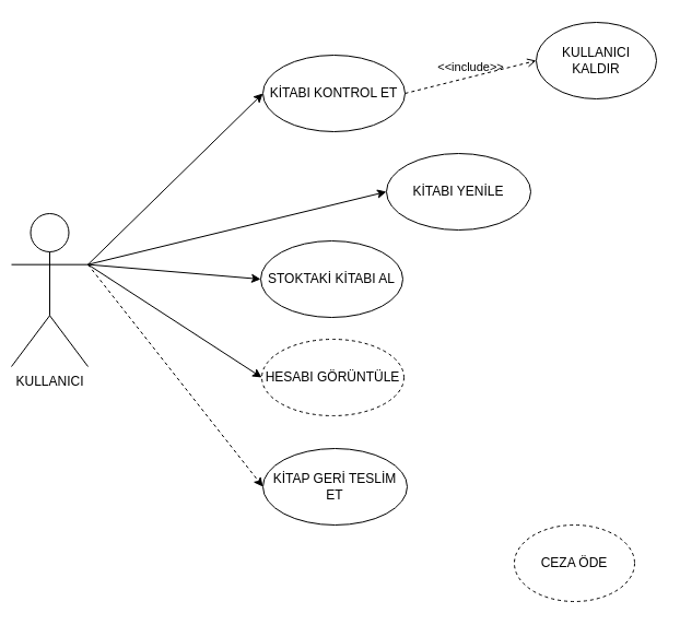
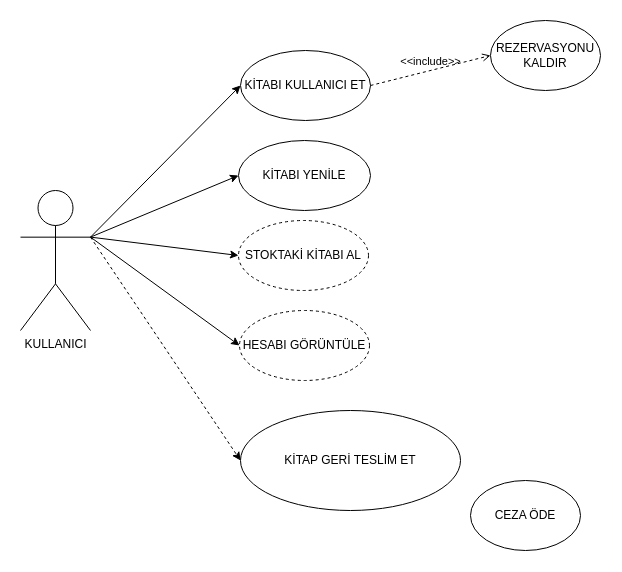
- <mxCell id="5" value="&lt;font style=&quot;vertical-align: inherit&quot;&gt;&lt;font style=&quot;vertical-align: inherit&quot;&gt;KULLANICI KALDIR&lt;/font&gt;&lt;/font&gt;" style="ellipse;whiteSpace=wrap;html=1;" vertex="1" parent="1"><mxGeometry x="490" y="20" width="110" height="70" as="geometry" /></mxCell>
+ <mxCell id="5" value="&lt;font style=&quot;vertical-align: inherit&quot;&gt;&lt;font style=&quot;vertical-align: inherit&quot;&gt;REZERVASYONU KALDIR&lt;/font&gt;&lt;/font&gt;" style="ellipse;whiteSpace=wrap;html=1;" vertex="1" parent="1"><mxGeometry x="490" y="20" width="110" height="70" as="geometry" /></mxCell>
- <mxCell id="3" value="&lt;font style=&quot;vertical-align: inherit&quot;&gt;&lt;font style=&quot;vertical-align: inherit&quot;&gt;&lt;font style=&quot;vertical-align: inherit&quot;&gt;&lt;font style=&quot;vertical-align: inherit&quot;&gt;KİTABI KONTROL ET&lt;/font&gt;&lt;/font&gt;&lt;/font&gt;&lt;/font&gt;" style="ellipse;whiteSpace=wrap;html=1;" vertex="1" parent="1"><mxGeometry x="240" y="50" width="130" height="70" as="geometry" /></mxCell>
+ <mxCell id="3" value="&lt;font style=&quot;vertical-align: inherit&quot;&gt;&lt;font style=&quot;vertical-align: inherit&quot;&gt;&lt;font style=&quot;vertical-align: inherit&quot;&gt;&lt;font style=&quot;vertical-align: inherit&quot;&gt;KİTABI KULLANICI ET&lt;/font&gt;&lt;/font&gt;&lt;/font&gt;&lt;/font&gt;" style="ellipse;whiteSpace=wrap;html=1;" vertex="1" parent="1"><mxGeometry x="240" y="50" width="130" height="70" as="geometry" /></mxCell>
- <mxCell id="4" value="&lt;font style=&quot;vertical-align: inherit&quot;&gt;&lt;font style=&quot;vertical-align: inherit&quot;&gt;KİTABI YENİLE&lt;/font&gt;&lt;/font&gt;" style="ellipse;whiteSpace=wrap;html=1;" vertex="1" parent="1"><mxGeometry x="353" y="140" width="132" height="70" as="geometry" /></mxCell>
+ <mxCell id="4" value="&lt;font style=&quot;vertical-align: inherit&quot;&gt;&lt;font style=&quot;vertical-align: inherit&quot;&gt;KİTABI YENİLE&lt;/font&gt;&lt;/font&gt;" style="ellipse;whiteSpace=wrap;html=1;" vertex="1" parent="1"><mxGeometry x="238" y="140" width="132" height="70" as="geometry" /></mxCell>
- <mxCell id="8" value="&lt;font style=&quot;vertical-align: inherit&quot;&gt;&lt;font style=&quot;vertical-align: inherit&quot;&gt;&lt;font style=&quot;vertical-align: inherit&quot;&gt;&lt;font style=&quot;vertical-align: inherit&quot;&gt;STOKTAKİ KİTABI AL&lt;/font&gt;&lt;/font&gt;&lt;/font&gt;&lt;/font&gt;" style="ellipse;whiteSpace=wrap;html=1;" vertex="1" parent="1"><mxGeometry x="238" y="220" width="130" height="70" as="geometry" /></mxCell>
+ <mxCell id="8" value="&lt;font style=&quot;vertical-align: inherit&quot;&gt;&lt;font style=&quot;vertical-align: inherit&quot;&gt;&lt;font style=&quot;vertical-align: inherit&quot;&gt;&lt;font style=&quot;vertical-align: inherit&quot;&gt;STOKTAKİ KİTABI AL&lt;/font&gt;&lt;/font&gt;&lt;/font&gt;&lt;/font&gt;" style="ellipse;whiteSpace=wrap;html=1;dashed=1;" vertex="1" parent="1"><mxGeometry x="238" y="220" width="130" height="70" as="geometry" /></mxCell>
- <mxCell id="2" value="&lt;font style=&quot;vertical-align: inherit&quot;&gt;&lt;font style=&quot;vertical-align: inherit&quot;&gt;KULLANICI&lt;/font&gt;&lt;/font&gt;" style="shape=umlActor;html=1;verticalLabelPosition=bottom;verticalAlign=top;align=center;" vertex="1" parent="1"><mxGeometry x="10" y="195" width="70" height="140" as="geometry" /></mxCell>
+ <mxCell id="2" value="&lt;font style=&quot;vertical-align: inherit&quot;&gt;&lt;font style=&quot;vertical-align: inherit&quot;&gt;KULLANICI&lt;/font&gt;&lt;/font&gt;" style="shape=umlActor;html=1;verticalLabelPosition=bottom;verticalAlign=top;align=center;" vertex="1" parent="1"><mxGeometry x="20" y="190" width="70" height="140" as="geometry" /></mxCell>
- <mxCell id="7" value="&lt;font style=&quot;vertical-align: inherit&quot;&gt;&lt;font style=&quot;vertical-align: inherit&quot;&gt;KİTAP GERİ TESLİM ET&lt;/font&gt;&lt;/font&gt;" style="ellipse;whiteSpace=wrap;html=1;" vertex="1" parent="1"><mxGeometry x="240" y="410" width="132" height="70" as="geometry" /></mxCell>
+ <mxCell id="7" value="&lt;font style=&quot;vertical-align: inherit&quot;&gt;&lt;font style=&quot;vertical-align: inherit&quot;&gt;KİTAP GERİ TESLİM ET&lt;/font&gt;&lt;/font&gt;" style="ellipse;whiteSpace=wrap;html=1;" vertex="1" parent="1"><mxGeometry x="240" y="410" width="220" height="100" as="geometry" /></mxCell>
- <mxCell id="14" value="&lt;font style=&quot;vertical-align: inherit&quot;&gt;&lt;font style=&quot;vertical-align: inherit&quot;&gt;CEZA ÖDE&lt;/font&gt;&lt;/font&gt;" style="ellipse;whiteSpace=wrap;html=1;dashed=1;" vertex="1" parent="1"><mxGeometry x="470" y="480" width="110" height="70" as="geometry" /></mxCell>
+ <mxCell id="14" value="&lt;font style=&quot;vertical-align: inherit&quot;&gt;&lt;font style=&quot;vertical-align: inherit&quot;&gt;CEZA ÖDE&lt;/font&gt;&lt;/font&gt;" style="ellipse;whiteSpace=wrap;html=1;" vertex="1" parent="1"><mxGeometry x="470" y="480" width="110" height="70" as="geometry" /></mxCell>
